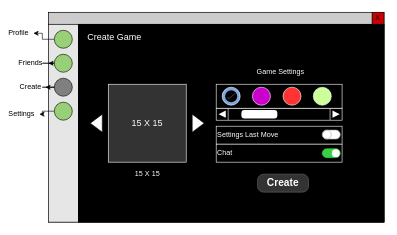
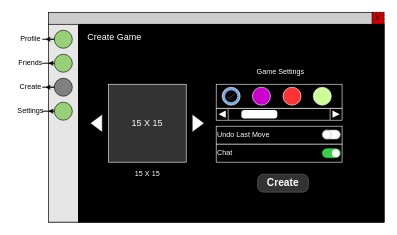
- <mxCell id="4" value="X" style="whiteSpace=wrap;html=1;aspect=fixed;fillColor=#CC0000;" parent="1" vertex="1"><mxGeometry x="620" y="20" width="20" height="20" as="geometry" /></mxCell>
+ <mxCell id="4" value="X" style="whiteSpace=wrap;html=1;aspect=fixed;fillColor=#CC0000;dashed=1;" parent="1" vertex="1"><mxGeometry x="620" y="20" width="20" height="20" as="geometry" /></mxCell>
- <mxCell id="15" value="Profile" style="text;html=1;resizable=0;autosize=1;align=center;verticalAlign=middle;points=[];fillColor=none;strokeColor=none;rounded=0;" parent="1" vertex="1"><mxGeometry x="5" y="45" width="50" height="20" as="geometry" /></mxCell>
+ <mxCell id="15" value="Profile" style="text;html=1;resizable=0;autosize=1;align=center;verticalAlign=middle;points=[];fillColor=none;strokeColor=none;rounded=0;" parent="1" vertex="1"><mxGeometry x="25" y="55" width="50" height="20" as="geometry" /></mxCell>
- <mxCell id="18" value="Settings" style="text;html=1;resizable=0;autosize=1;align=center;verticalAlign=middle;points=[];fillColor=none;strokeColor=none;rounded=0;" parent="1" vertex="1"><mxGeometry x="5" y="180" width="60" height="20" as="geometry" /></mxCell>
+ <mxCell id="18" value="Settings" style="text;html=1;resizable=0;autosize=1;align=center;verticalAlign=middle;points=[];fillColor=none;strokeColor=none;rounded=0;" parent="1" vertex="1"><mxGeometry x="20" y="175" width="60" height="20" as="geometry" /></mxCell>
- <mxCell id="22" value="&lt;font color=&quot;#ffffff&quot;&gt;Settings Last Move&lt;/font&gt;" style="rounded=0;whiteSpace=wrap;html=1;strokeColor=#FFFFFF;fillColor=#000000;align=left;" parent="1" vertex="1"><mxGeometry x="360" y="210" width="210" height="30" as="geometry" /></mxCell>
+ <mxCell id="22" value="&lt;font color=&quot;#ffffff&quot;&gt;Undo Last Move&lt;/font&gt;" style="rounded=0;whiteSpace=wrap;html=1;strokeColor=#FFFFFF;fillColor=#000000;align=left;" parent="1" vertex="1"><mxGeometry x="360" y="210" width="210" height="30" as="geometry" /></mxCell>
